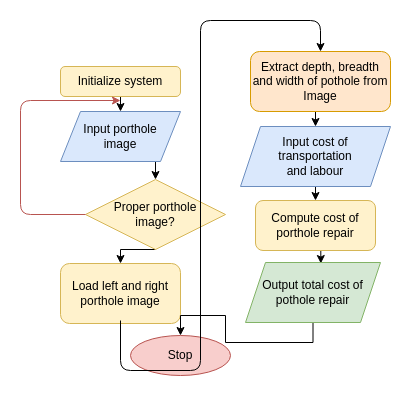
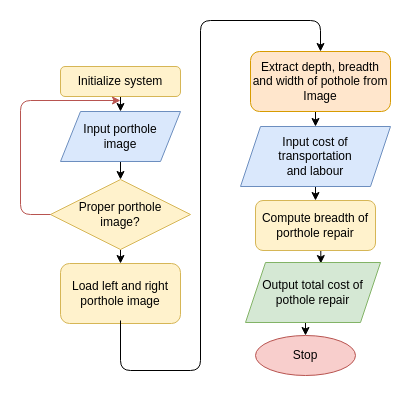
- <mxCell id="6" value="&lt;div&gt;Proper porthole &lt;br&gt;&lt;/div&gt;&lt;div&gt;image?&lt;/div&gt;" style="rhombus;whiteSpace=wrap;html=1;fillColor=#fff2cc;strokeColor=#d6b656;" vertex="1" parent="1"><mxGeometry x="85" y="179" width="140" height="70" as="geometry" /></mxCell>
+ <mxCell id="6" value="&lt;div&gt;Proper porthole &lt;br&gt;&lt;/div&gt;&lt;div&gt;image?&lt;/div&gt;" style="rhombus;whiteSpace=wrap;html=1;fillColor=#fff2cc;strokeColor=#d6b656;" vertex="1" parent="1"><mxGeometry x="50" y="179" width="140" height="70" as="geometry" /></mxCell>
- <mxCell id="14" value="&lt;p&gt;Compute cost of porthole repair&lt;/p&gt;" style="rounded=1;whiteSpace=wrap;html=1;fillColor=#fff2cc;strokeColor=#d6b656;" vertex="1" parent="1"><mxGeometry x="255" y="200" width="120" height="50" as="geometry" /></mxCell>
+ <mxCell id="14" value="&lt;p&gt;Compute breadth of porthole repair&lt;/p&gt;" style="rounded=1;whiteSpace=wrap;html=1;fillColor=#fff2cc;strokeColor=#d6b656;" vertex="1" parent="1"><mxGeometry x="255" y="200" width="120" height="50" as="geometry" /></mxCell>
- <mxCell id="15" value="Stop" style="ellipse;whiteSpace=wrap;html=1;fillColor=#f8cecc;strokeColor=#b85450;" vertex="1" parent="1"><mxGeometry x="130" y="335" width="100" height="40" as="geometry" /></mxCell>
+ <mxCell id="15" value="Stop" style="ellipse;whiteSpace=wrap;html=1;fillColor=#f8cecc;strokeColor=#b85450;" vertex="1" parent="1"><mxGeometry x="255" y="335" width="100" height="40" as="geometry" /></mxCell>
